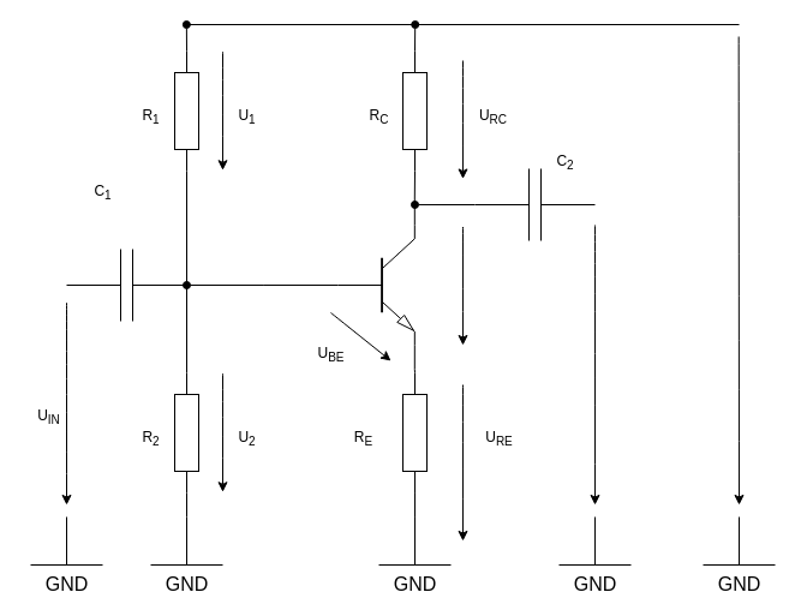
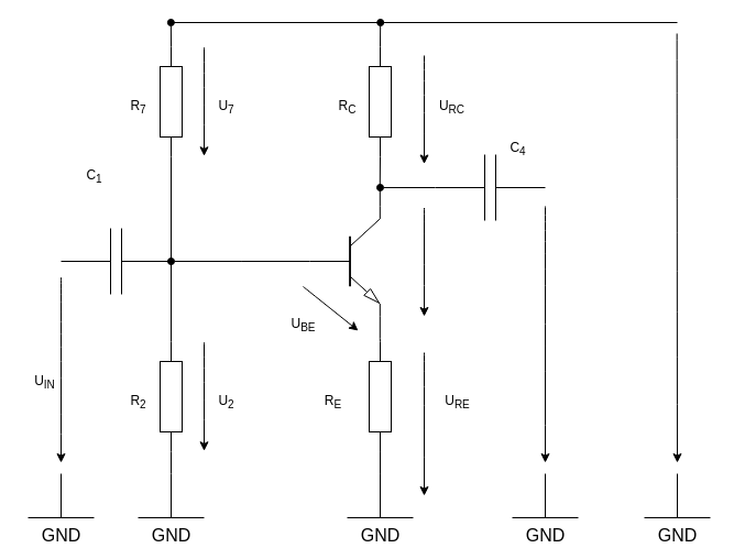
- <mxCell id="34" value="R&lt;sub&gt;1&lt;/sub&gt;" style="text;html=1;align=center;verticalAlign=middle;resizable=0;points=[];autosize=1;strokeColor=none;fillColor=none;" vertex="1" parent="1"><mxGeometry x="105" y="82" width="40" height="30" as="geometry" /></mxCell>
+ <mxCell id="34" value="R&lt;sub&gt;7&lt;/sub&gt;" style="text;html=1;align=center;verticalAlign=middle;resizable=0;points=[];autosize=1;strokeColor=none;fillColor=none;" vertex="1" parent="1"><mxGeometry x="105" y="82" width="40" height="30" as="geometry" /></mxCell>
- <mxCell id="40" value="U&lt;sub&gt;1&lt;/sub&gt;" style="text;html=1;align=center;verticalAlign=middle;resizable=0;points=[];autosize=1;strokeColor=none;fillColor=none;" vertex="1" parent="1"><mxGeometry x="185" y="82" width="40" height="30" as="geometry" /></mxCell>
+ <mxCell id="40" value="U&lt;sub&gt;7&lt;/sub&gt;" style="text;html=1;align=center;verticalAlign=middle;resizable=0;points=[];autosize=1;strokeColor=none;fillColor=none;" vertex="1" parent="1"><mxGeometry x="185" y="82" width="40" height="30" as="geometry" /></mxCell>
- <mxCell id="44" value="C&lt;sub&gt;2&lt;/sub&gt;" style="text;html=1;align=center;verticalAlign=middle;resizable=0;points=[];autosize=1;strokeColor=none;fillColor=none;" vertex="1" parent="1"><mxGeometry x="450" y="120" width="40" height="30" as="geometry" /></mxCell>
+ <mxCell id="44" value="C&lt;sub&gt;4&lt;/sub&gt;" style="text;html=1;align=center;verticalAlign=middle;resizable=0;points=[];autosize=1;strokeColor=none;fillColor=none;" vertex="1" parent="1"><mxGeometry x="450" y="120" width="40" height="30" as="geometry" /></mxCell>
